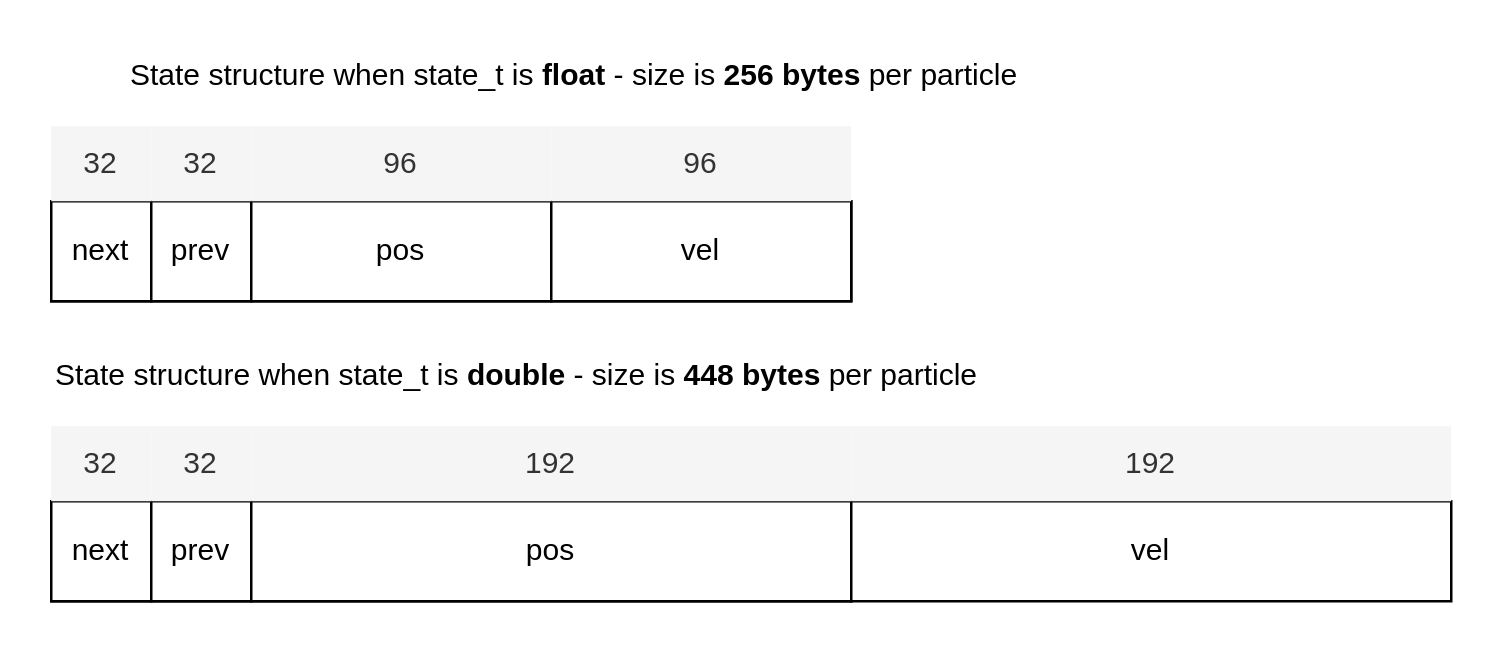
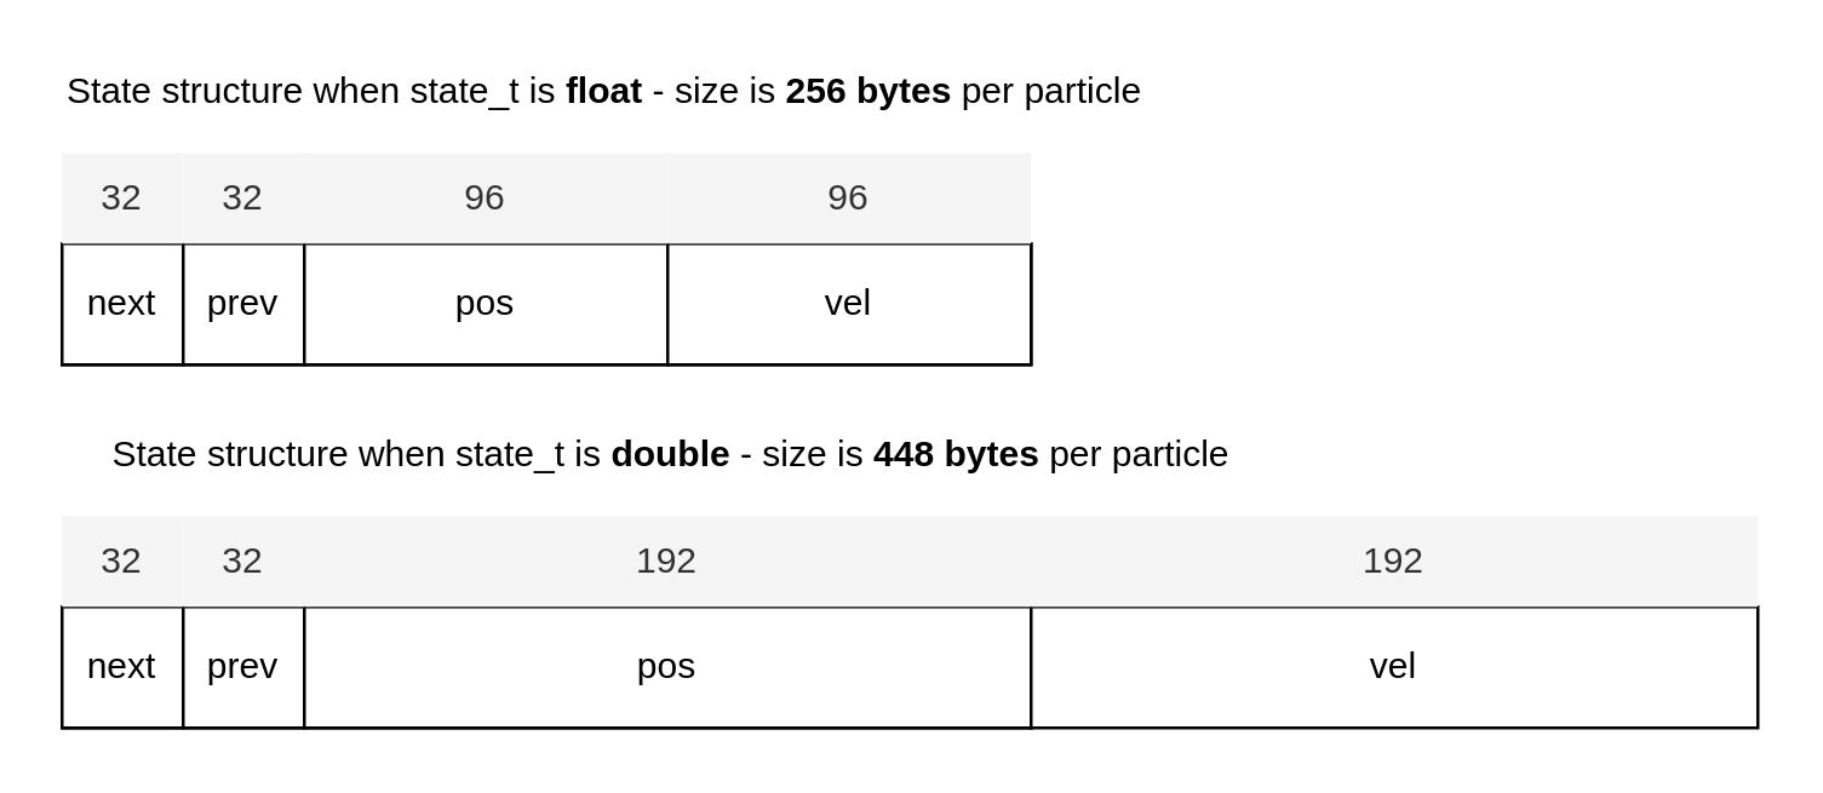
- <mxCell id="13" value="State structure when state_t is &lt;b&gt;float&lt;/b&gt; - size is &lt;b&gt;256 bytes&lt;/b&gt; per particle" style="text;html=1;align=left;verticalAlign=middle;resizable=0;points=[];autosize=1;strokeColor=none;fillColor=none;" vertex="1" parent="1"><mxGeometry x="50" y="20" width="430" height="20" as="geometry" /></mxCell>
+ <mxCell id="13" value="State structure when state_t is &lt;b&gt;float&lt;/b&gt; - size is &lt;b&gt;256 bytes&lt;/b&gt; per particle" style="text;html=1;align=left;verticalAlign=middle;resizable=0;points=[];autosize=1;strokeColor=none;fillColor=none;" vertex="1" parent="1"><mxGeometry x="20" y="20" width="430" height="20" as="geometry" /></mxCell>
- <mxCell id="12" value="State structure when state_t is &lt;b&gt;double&lt;/b&gt; - size is &lt;b&gt;448 bytes&lt;/b&gt; per particle" style="text;html=1;align=left;verticalAlign=middle;resizable=0;points=[];autosize=1;strokeColor=none;fillColor=none;" vertex="1" parent="1"><mxGeometry x="20" y="140" width="440" height="20" as="geometry" /></mxCell>
+ <mxCell id="12" value="State structure when state_t is &lt;b&gt;double&lt;/b&gt; - size is &lt;b&gt;448 bytes&lt;/b&gt; per particle" style="text;html=1;align=left;verticalAlign=middle;resizable=0;points=[];autosize=1;strokeColor=none;fillColor=none;" vertex="1" parent="1"><mxGeometry x="35" y="140" width="440" height="20" as="geometry" /></mxCell>
